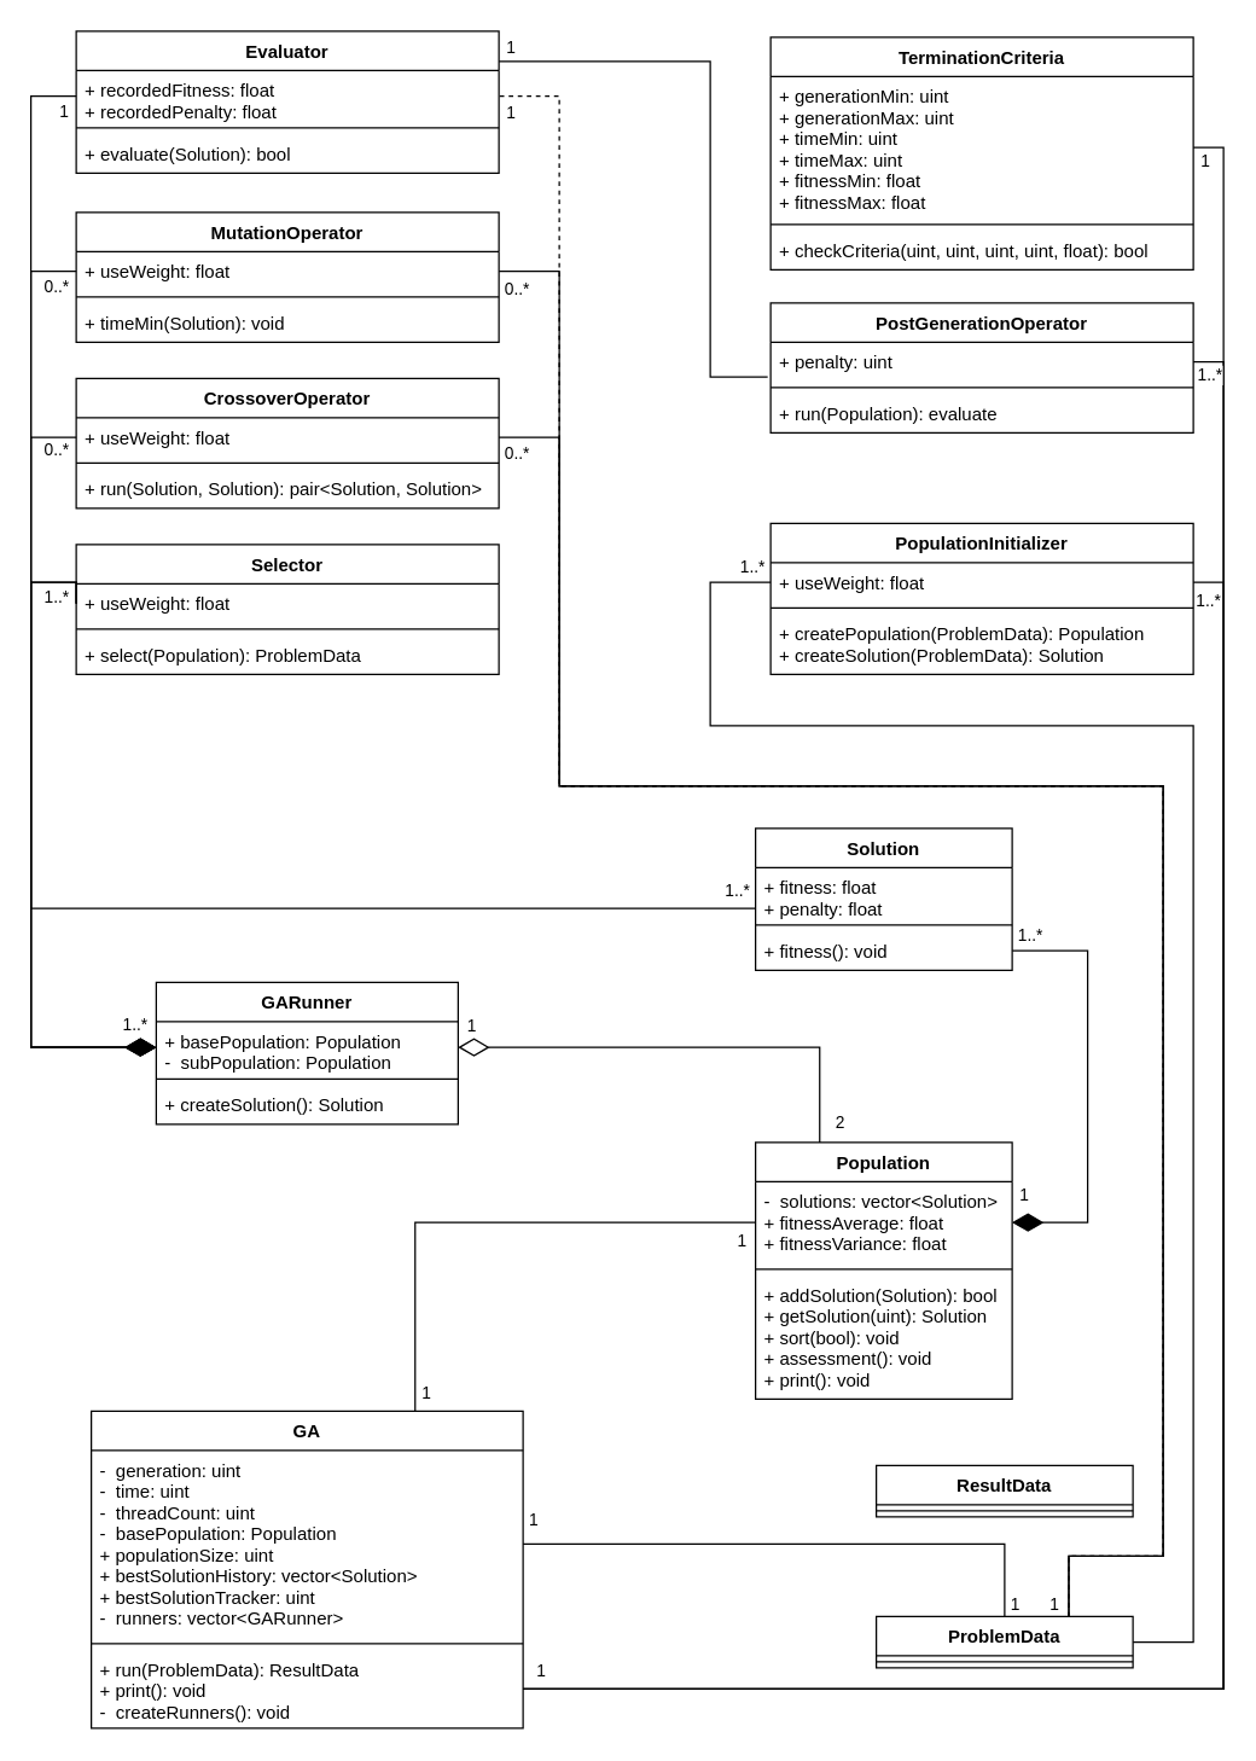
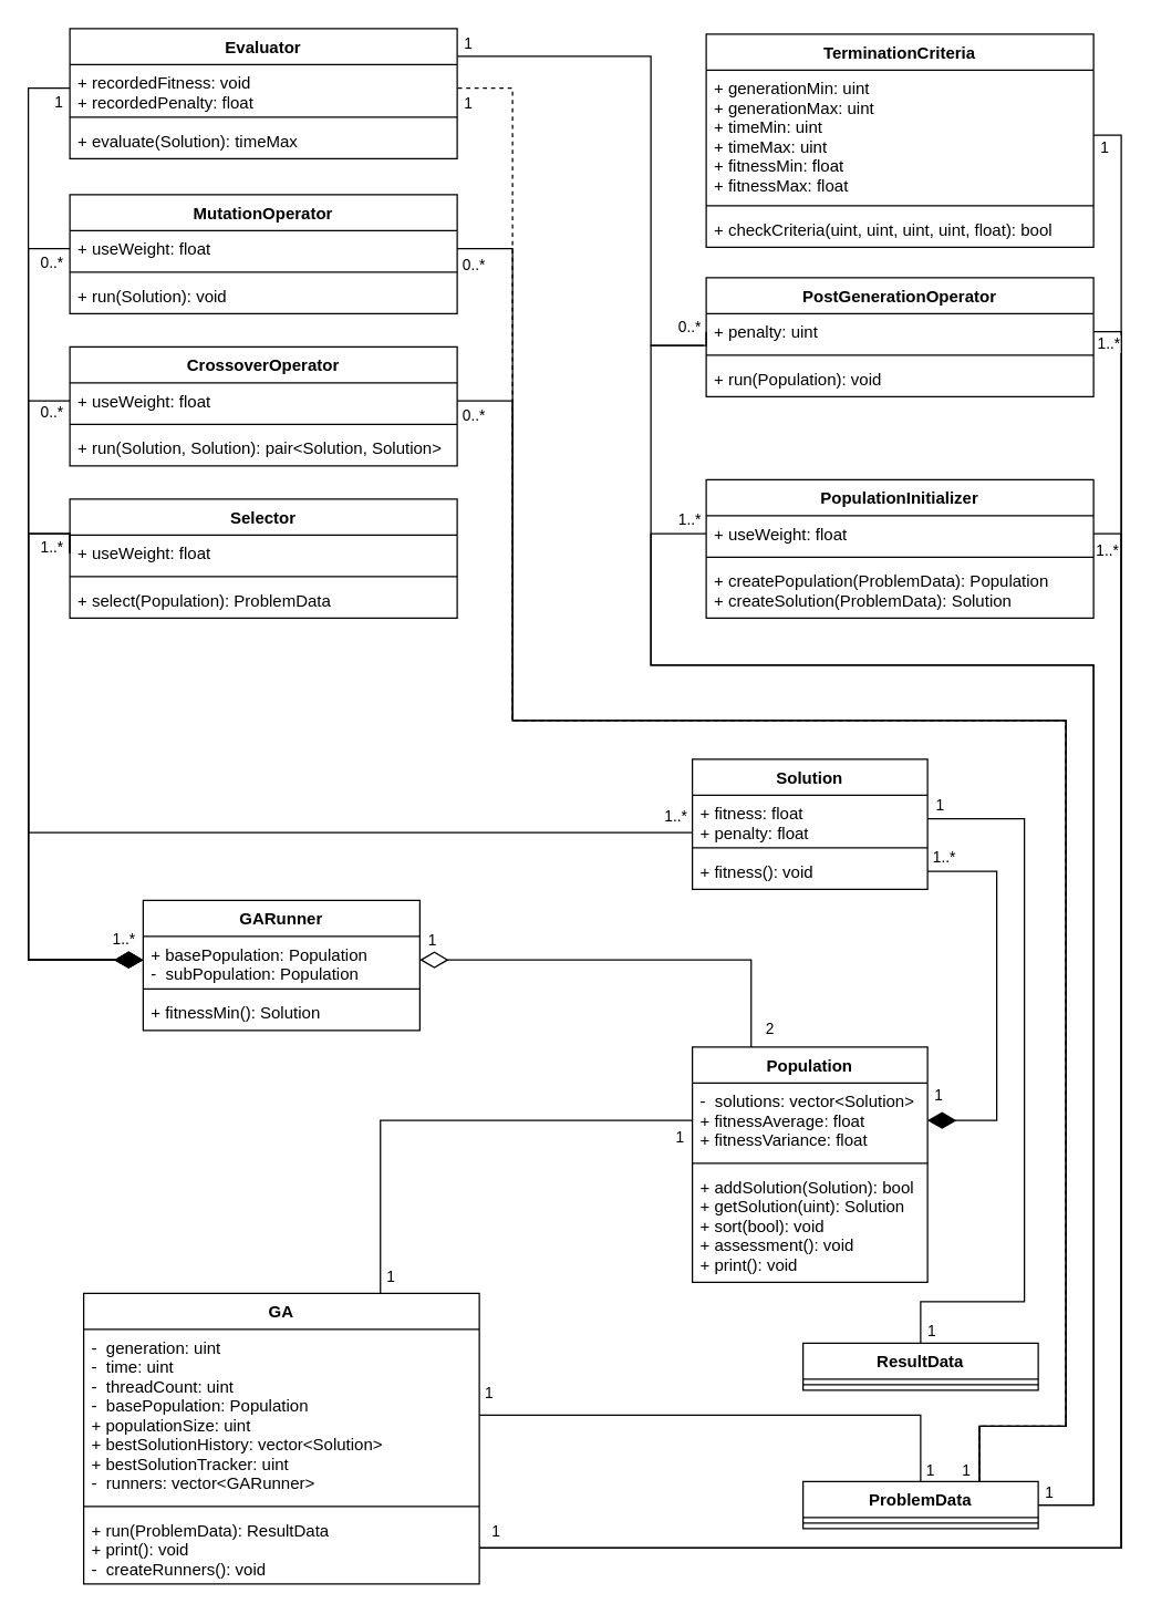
- <mxCell id="10" value="+ recordedFitness: float&#10;+ recordedPenalty: float" style="text;strokeColor=none;fillColor=none;align=left;verticalAlign=top;spacingLeft=4;spacingRight=4;overflow=hidden;rotatable=0;points=[[0,0.5],[1,0.5]];portConstraint=eastwest;" parent="9" vertex="1"><mxGeometry y="26" width="280" height="34" as="geometry" /></mxCell>
+ <mxCell id="10" value="+ recordedFitness: void&#10;+ recordedPenalty: float" style="text;strokeColor=none;fillColor=none;align=left;verticalAlign=top;spacingLeft=4;spacingRight=4;overflow=hidden;rotatable=0;points=[[0,0.5],[1,0.5]];portConstraint=eastwest;" parent="9" vertex="1"><mxGeometry y="26" width="280" height="34" as="geometry" /></mxCell>
- <mxCell id="12" value="+ evaluate(Solution): bool" style="text;strokeColor=none;fillColor=none;align=left;verticalAlign=top;spacingLeft=4;spacingRight=4;overflow=hidden;rotatable=0;points=[[0,0.5],[1,0.5]];portConstraint=eastwest;" parent="9" vertex="1"><mxGeometry y="68" width="280" height="26" as="geometry" /></mxCell>
+ <mxCell id="12" value="+ evaluate(Solution): timeMax" style="text;strokeColor=none;fillColor=none;align=left;verticalAlign=top;spacingLeft=4;spacingRight=4;overflow=hidden;rotatable=0;points=[[0,0.5],[1,0.5]];portConstraint=eastwest;" parent="9" vertex="1"><mxGeometry y="68" width="280" height="26" as="geometry" /></mxCell>
- <mxCell id="24" value="+ timeMin(Solution): void" style="text;strokeColor=none;fillColor=none;align=left;verticalAlign=top;spacingLeft=4;spacingRight=4;overflow=hidden;rotatable=0;points=[[0,0.5],[1,0.5]];portConstraint=eastwest;" parent="21" vertex="1"><mxGeometry y="60" width="280" height="26" as="geometry" /></mxCell>
+ <mxCell id="24" value="+ run(Solution): void" style="text;strokeColor=none;fillColor=none;align=left;verticalAlign=top;spacingLeft=4;spacingRight=4;overflow=hidden;rotatable=0;points=[[0,0.5],[1,0.5]];portConstraint=eastwest;" parent="21" vertex="1"><mxGeometry y="60" width="280" height="26" as="geometry" /></mxCell>
- <mxCell id="66" value="+ run(Population): evaluate" style="text;strokeColor=none;fillColor=none;align=left;verticalAlign=top;spacingLeft=4;spacingRight=4;overflow=hidden;rotatable=0;points=[[0,0.5],[1,0.5]];portConstraint=eastwest;" parent="63" vertex="1"><mxGeometry y="60" width="280" height="26" as="geometry" /></mxCell>
+ <mxCell id="66" value="+ run(Population): void" style="text;strokeColor=none;fillColor=none;align=left;verticalAlign=top;spacingLeft=4;spacingRight=4;overflow=hidden;rotatable=0;points=[[0,0.5],[1,0.5]];portConstraint=eastwest;" parent="63" vertex="1"><mxGeometry y="60" width="280" height="26" as="geometry" /></mxCell>
+ <mxCell id="43" style="edgeStyle=orthogonalEdgeStyle;rounded=0;orthogonalLoop=1;jettySize=auto;html=1;entryX=0;entryY=0.5;entryDx=0;entryDy=0;startArrow=none;startFill=0;startSize=18;endArrow=none;endFill=0;endSize=6;strokeWidth=1;exitX=1;exitY=0.5;exitDx=0;exitDy=0;" parent="1" source="46" target="64" edge="1"><mxGeometry relative="1" as="geometry"><Array as="points"><mxPoint x="790" y="1087" /><mxPoint x="790" y="480" /><mxPoint x="470" y="480" /><mxPoint x="470" y="249" /><mxPoint x="510" y="249" /></Array></mxGeometry></mxCell>
+ <mxCell id="44" value="0..*" style="edgeLabel;html=1;align=center;verticalAlign=middle;resizable=0;points=[];" parent="43" vertex="1" connectable="0"><mxGeometry x="0.992" y="1" relative="1" as="geometry"><mxPoint x="-11.23" y="-9" as="offset" /></mxGeometry></mxCell>
+ <mxCell id="45" value="1" style="edgeLabel;html=1;align=center;verticalAlign=middle;resizable=0;points=[];" parent="43" vertex="1" connectable="0"><mxGeometry x="-0.972" y="-1" relative="1" as="geometry"><mxPoint x="-9.94" y="-11" as="offset" /></mxGeometry></mxCell>
- <mxCell id="62" value="+ createSolution(): Solution" style="text;strokeColor=none;fillColor=none;align=left;verticalAlign=top;spacingLeft=4;spacingRight=4;overflow=hidden;rotatable=0;points=[[0,0.5],[1,0.5]];portConstraint=eastwest;" parent="59" vertex="1"><mxGeometry y="68" width="200" height="26" as="geometry" /></mxCell>
+ <mxCell id="62" value="+ fitnessMin(): Solution" style="text;strokeColor=none;fillColor=none;align=left;verticalAlign=top;spacingLeft=4;spacingRight=4;overflow=hidden;rotatable=0;points=[[0,0.5],[1,0.5]];portConstraint=eastwest;" parent="59" vertex="1"><mxGeometry y="68" width="200" height="26" as="geometry" /></mxCell>
+ <mxCell id="48" style="edgeStyle=orthogonalEdgeStyle;rounded=0;orthogonalLoop=1;jettySize=auto;html=1;endArrow=none;endFill=0;endSize=18;exitX=0.5;exitY=0;exitDx=0;exitDy=0;entryX=1;entryY=0.5;entryDx=0;entryDy=0;" parent="1" source="51" target="33" edge="1"><mxGeometry relative="1" as="geometry"><mxPoint x="440" y="940" as="sourcePoint" /><mxPoint x="730" y="890" as="targetPoint" /><Array as="points"><mxPoint x="665" y="940" /><mxPoint x="740" y="940" /><mxPoint x="740" y="591" /></Array></mxGeometry></mxCell>
+ <mxCell id="49" value="1" style="edgeLabel;html=1;align=center;verticalAlign=middle;resizable=0;points=[];" parent="48" vertex="1" connectable="0"><mxGeometry x="-0.95" relative="1" as="geometry"><mxPoint x="7" y="3" as="offset" /></mxGeometry></mxCell>
+ <mxCell id="50" value="1" style="edgeLabel;html=1;align=center;verticalAlign=middle;resizable=0;points=[];" parent="48" vertex="1" connectable="0"><mxGeometry x="0.892" y="3" relative="1" as="geometry"><mxPoint x="-20" y="-14.0" as="offset" /></mxGeometry></mxCell>
